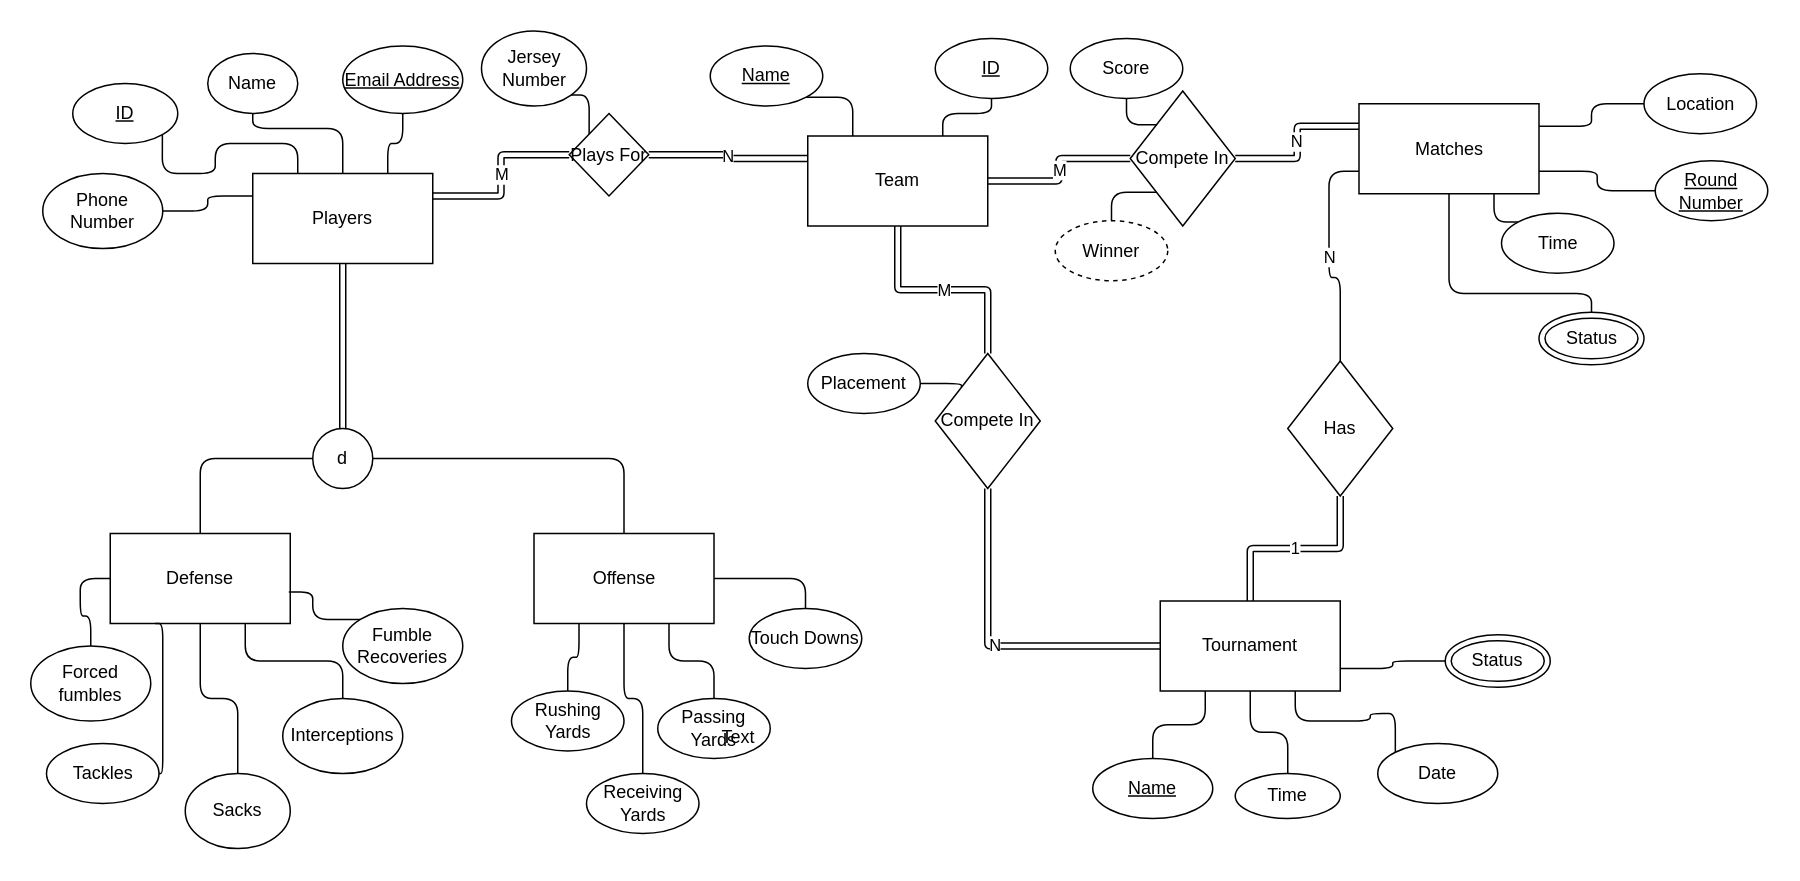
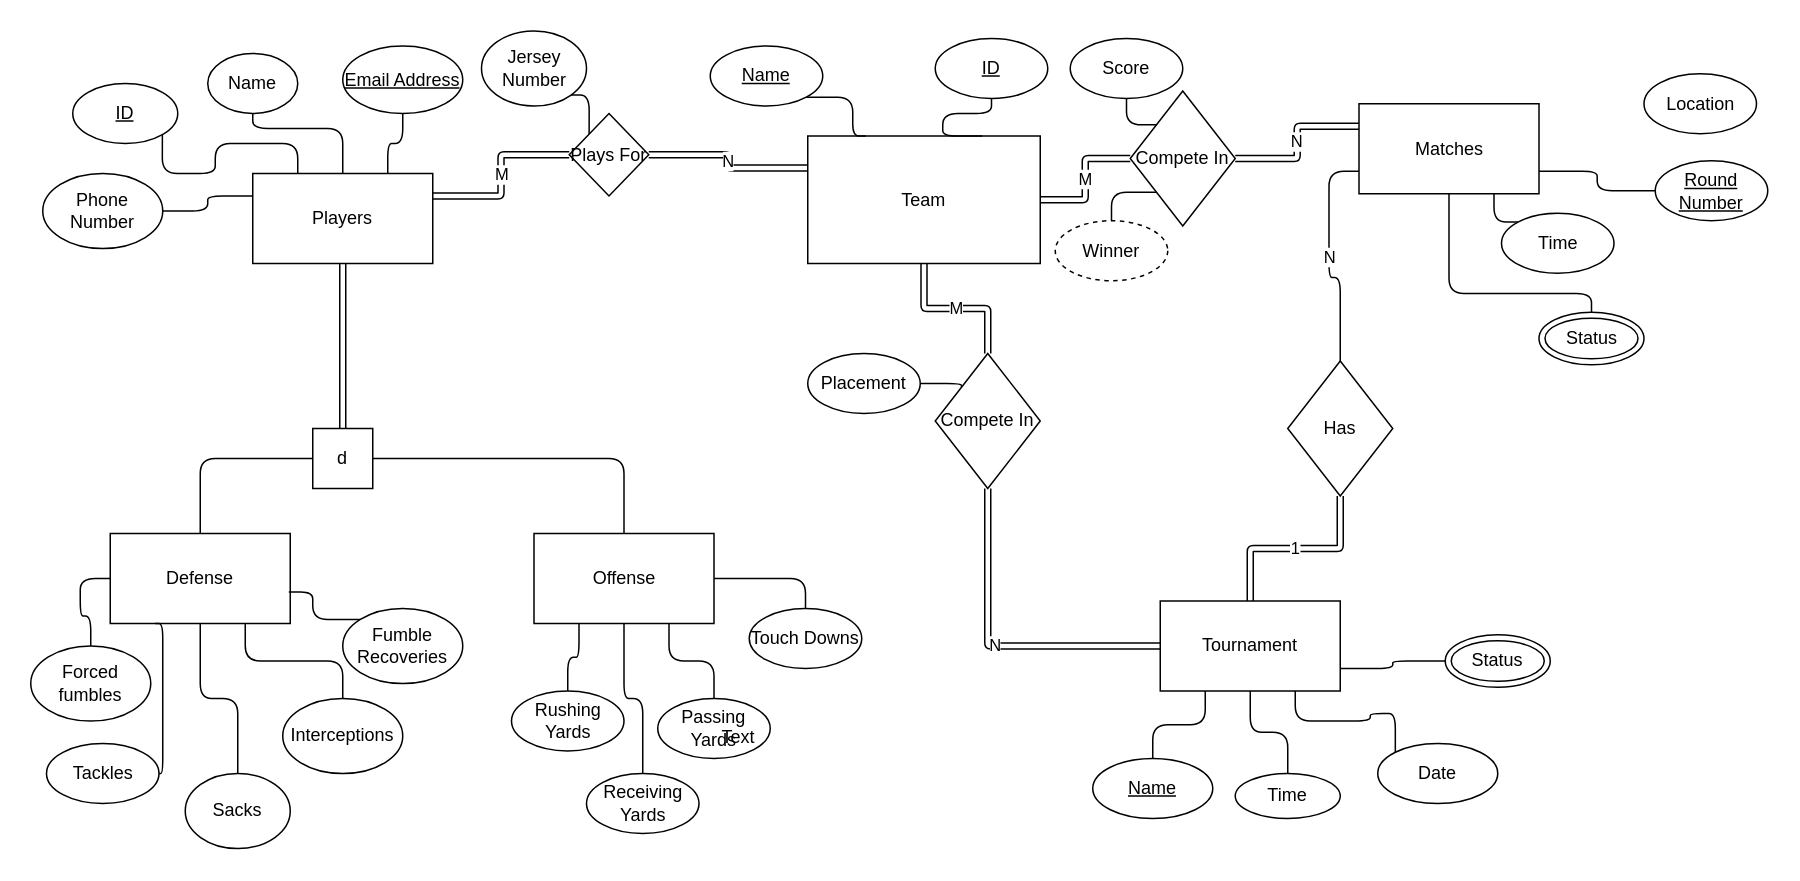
- <mxCell id="47" style="edgeStyle=orthogonalEdgeStyle;rounded=1;orthogonalLoop=1;jettySize=auto;html=1;entryX=1;entryY=0.25;entryDx=0;entryDy=0;endArrow=none;endFill=0;" parent="1" source="48" target="8" edge="1"><mxGeometry relative="1" as="geometry" /></mxCell>
- <mxCell id="7" value="Team" style="rounded=0;whiteSpace=wrap;html=1;" parent="1" vertex="1"><mxGeometry x="538" y="90" width="120" height="60" as="geometry" /></mxCell>
+ <mxCell id="7" value="Team" style="rounded=0;whiteSpace=wrap;html=1;" parent="1" vertex="1"><mxGeometry x="538" y="90" width="155" height="85" as="geometry" /></mxCell>
- <mxCell id="26" value="d" style="ellipse;whiteSpace=wrap;html=1;aspect=fixed;" parent="1" vertex="1"><mxGeometry x="208" y="285" width="40" height="40" as="geometry" /></mxCell>
+ <mxCell id="26" value="d" style="whiteSpace=wrap;html=1;aspect=fixed;rounded=0;" parent="1" vertex="1"><mxGeometry x="208" y="285" width="40" height="40" as="geometry" /></mxCell>
